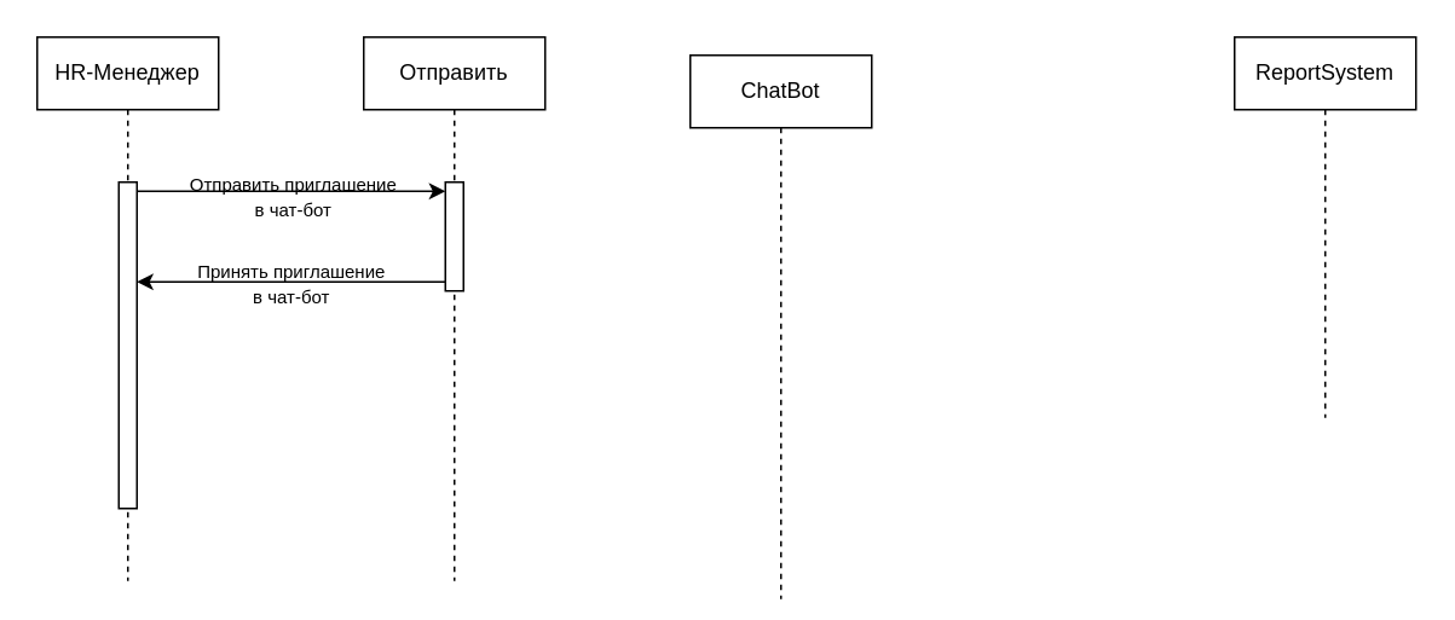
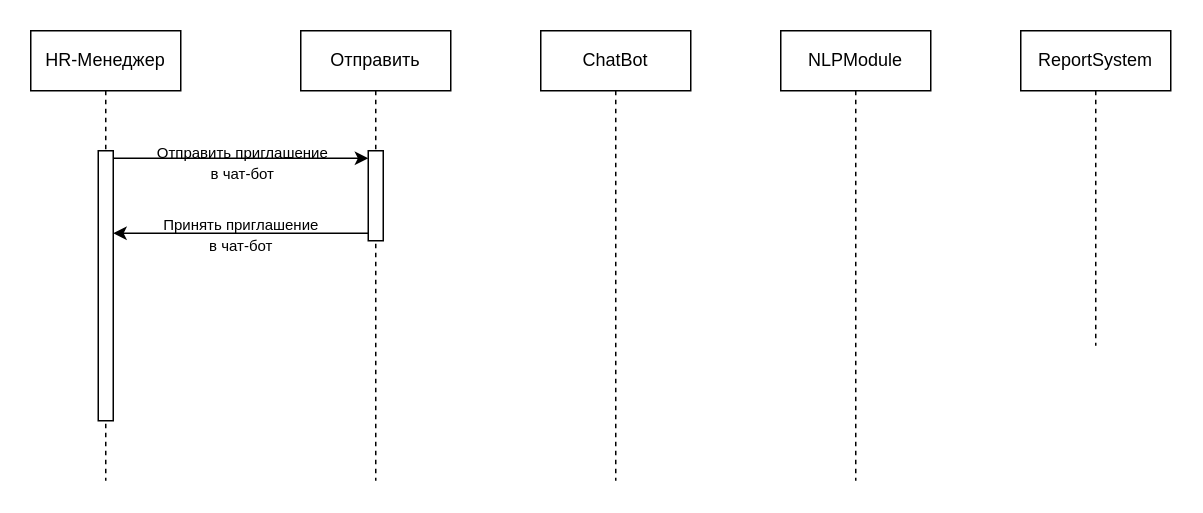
+ <mxCell id="7" value="NLPModule" style="shape=umlLifeline;perimeter=lifelinePerimeter;whiteSpace=wrap;html=1;container=1;dropTarget=0;collapsible=0;recursiveResize=0;outlineConnect=0;portConstraint=eastwest;newEdgeStyle={&quot;edgeStyle&quot;:&quot;elbowEdgeStyle&quot;,&quot;elbow&quot;:&quot;vertical&quot;,&quot;curved&quot;:0,&quot;rounded&quot;:0};" vertex="1" parent="1"><mxGeometry x="520" y="20" width="100" height="300" as="geometry" /></mxCell>
- <mxCell id="6" value="ChatBot" style="shape=umlLifeline;perimeter=lifelinePerimeter;whiteSpace=wrap;html=1;container=1;dropTarget=0;collapsible=0;recursiveResize=0;outlineConnect=0;portConstraint=eastwest;newEdgeStyle={&quot;edgeStyle&quot;:&quot;elbowEdgeStyle&quot;,&quot;elbow&quot;:&quot;vertical&quot;,&quot;curved&quot;:0,&quot;rounded&quot;:0};" vertex="1" parent="1"><mxGeometry x="380" y="30" width="100" height="300" as="geometry" /></mxCell>
+ <mxCell id="6" value="ChatBot" style="shape=umlLifeline;perimeter=lifelinePerimeter;whiteSpace=wrap;html=1;container=1;dropTarget=0;collapsible=0;recursiveResize=0;outlineConnect=0;portConstraint=eastwest;newEdgeStyle={&quot;edgeStyle&quot;:&quot;elbowEdgeStyle&quot;,&quot;elbow&quot;:&quot;vertical&quot;,&quot;curved&quot;:0,&quot;rounded&quot;:0};" vertex="1" parent="1"><mxGeometry x="360" y="20" width="100" height="300" as="geometry" /></mxCell>
